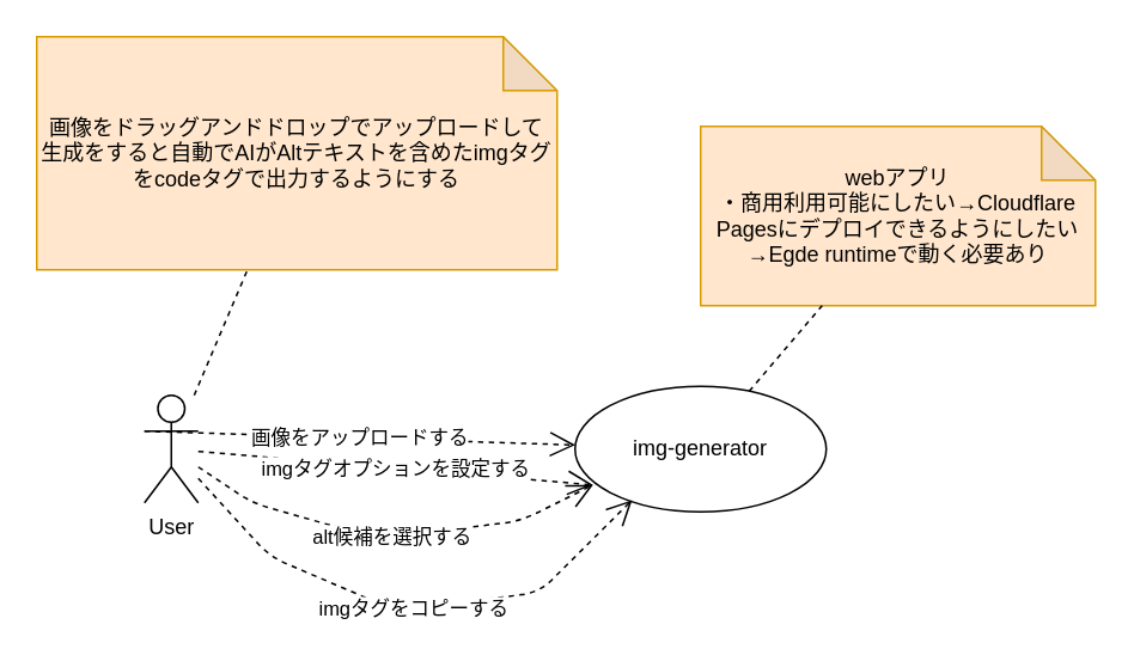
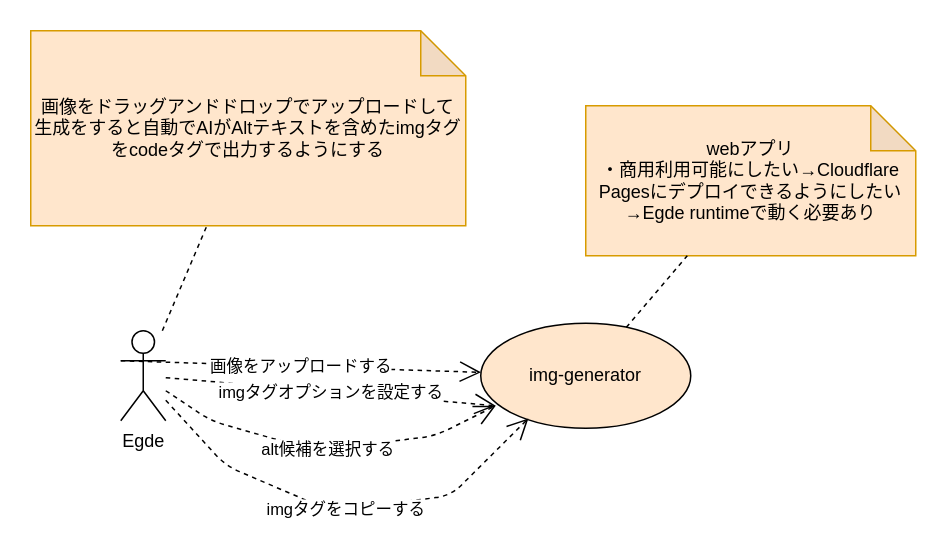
- <mxCell id="3" value="img-generator" style="ellipse;whiteSpace=wrap;html=1;" vertex="1" parent="1"><mxGeometry x="320" y="215" width="140" height="70" as="geometry" /></mxCell>
+ <mxCell id="3" value="img-generator" style="ellipse;whiteSpace=wrap;html=1;fillColor=#ffe6cc;" vertex="1" parent="1"><mxGeometry x="320" y="215" width="140" height="70" as="geometry" /></mxCell>
- <mxCell id="2" value="User" style="shape=umlActor;verticalLabelPosition=bottom;verticalAlign=top;html=1;" vertex="1" parent="1"><mxGeometry x="80" y="220" width="30" height="60" as="geometry" /></mxCell>
+ <mxCell id="2" value="Egde" style="shape=umlActor;verticalLabelPosition=bottom;verticalAlign=top;html=1;" vertex="1" parent="1"><mxGeometry x="80" y="220" width="30" height="60" as="geometry" /></mxCell>
